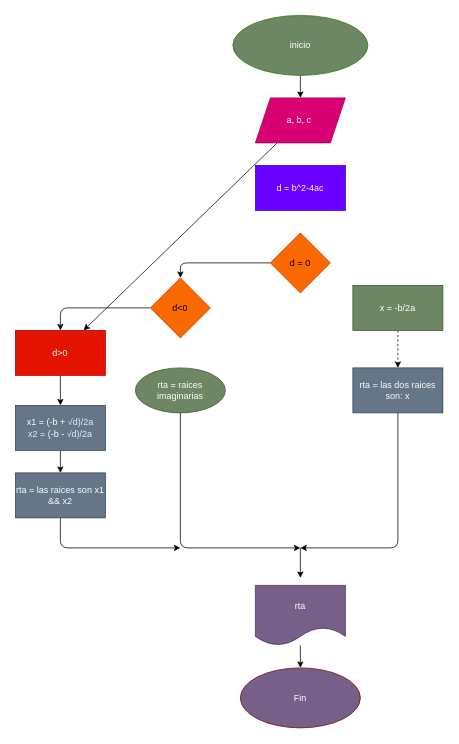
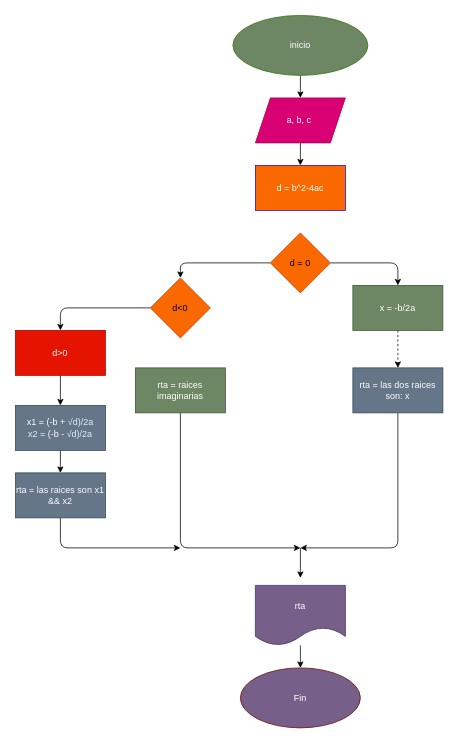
- <mxCell id="4" value="" style="edgeStyle=none;html=1;" parent="1" source="5" target="15" edge="1"><mxGeometry relative="1" as="geometry" /></mxCell>
+ <mxCell id="4" value="" style="edgeStyle=none;html=1;" parent="1" source="5" target="6" edge="1"><mxGeometry relative="1" as="geometry" /></mxCell>
- <mxCell id="6" value="d = b^2-4ac" style="whiteSpace=wrap;html=1;fillColor=#6a00ff;fontColor=#ffffff;strokeColor=#3700CC;" parent="1" vertex="1"><mxGeometry x="340" y="220" width="120" height="60" as="geometry" /></mxCell>
+ <mxCell id="6" value="d = b^2-4ac" style="whiteSpace=wrap;html=1;fillColor=#fa6800;fontColor=#ffffff;strokeColor=#3700CC;" parent="1" vertex="1"><mxGeometry x="340" y="220" width="120" height="60" as="geometry" /></mxCell>
+ <mxCell id="8" value="" style="edgeStyle=none;html=1;" parent="1" source="9" target="13" edge="1"><mxGeometry relative="1" as="geometry"><Array as="points"><mxPoint x="530" y="350" /></Array></mxGeometry></mxCell>
- <mxCell id="21" value="rta = raices imaginarias" style="ellipse;whiteSpace=wrap;html=1;fillColor=#6d8764;fontColor=#ffffff;strokeColor=#3A5431;" parent="1" vertex="1"><mxGeometry x="180" y="490" width="120" height="60" as="geometry" /></mxCell>
+ <mxCell id="21" value="rta = raices imaginarias" style="whiteSpace=wrap;html=1;fillColor=#6d8764;fontColor=#ffffff;strokeColor=#3A5431;" parent="1" vertex="1"><mxGeometry x="180" y="490" width="120" height="60" as="geometry" /></mxCell>
